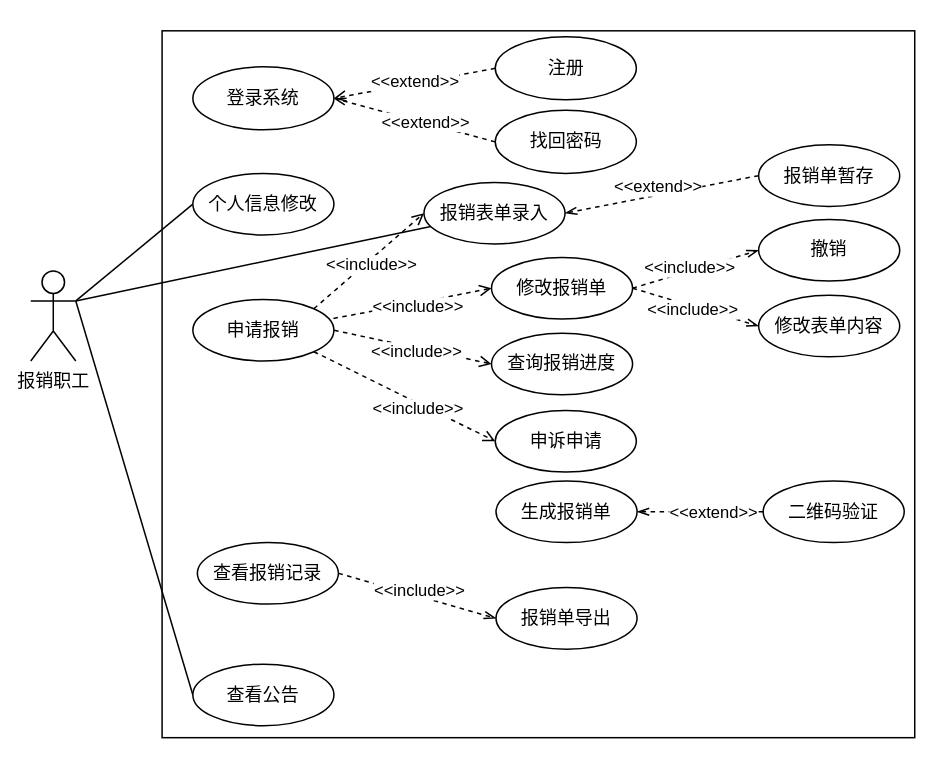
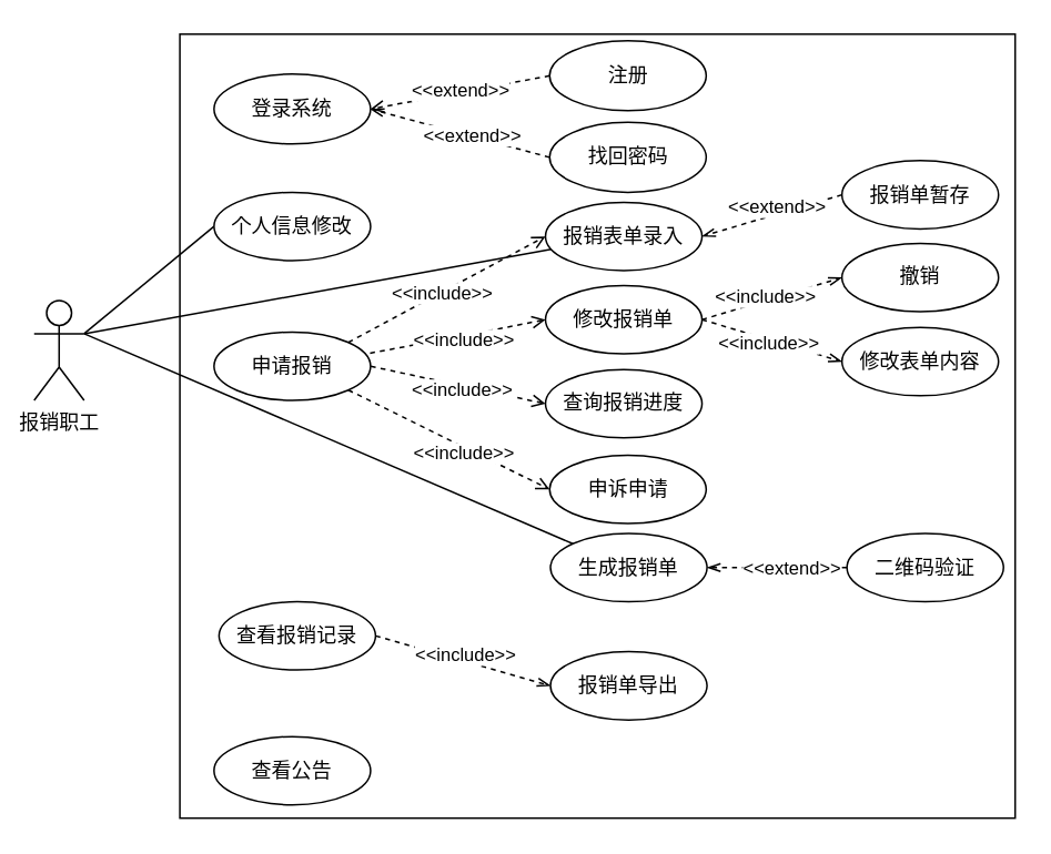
- <mxCell id="17" value="报销表单录入" style="ellipse;whiteSpace=wrap;html=1;" parent="1" vertex="1"><mxGeometry x="282" y="121" width="94" height="41" as="geometry" /></mxCell>
+ <mxCell id="17" value="报销表单录入" style="ellipse;whiteSpace=wrap;html=1;" parent="1" vertex="1"><mxGeometry x="327" y="121" width="94" height="41" as="geometry" /></mxCell>
- <mxCell id="5" style="rounded=0;orthogonalLoop=1;jettySize=auto;html=1;exitX=1;exitY=0.333;exitDx=0;exitDy=0;exitPerimeter=0;entryX=0;entryY=0.5;entryDx=0;entryDy=0;endArrow=none;endFill=0;" edge="1" parent="1" source="6" target="47"><mxGeometry relative="1" as="geometry" /></mxCell>
+ <mxCell id="5" style="rounded=0;orthogonalLoop=1;jettySize=auto;html=1;exitX=1;exitY=0.333;exitDx=0;exitDy=0;exitPerimeter=0;endArrow=none;endFill=0;" edge="1" parent="1" source="6" target="39"><mxGeometry relative="1" as="geometry" /></mxCell>
